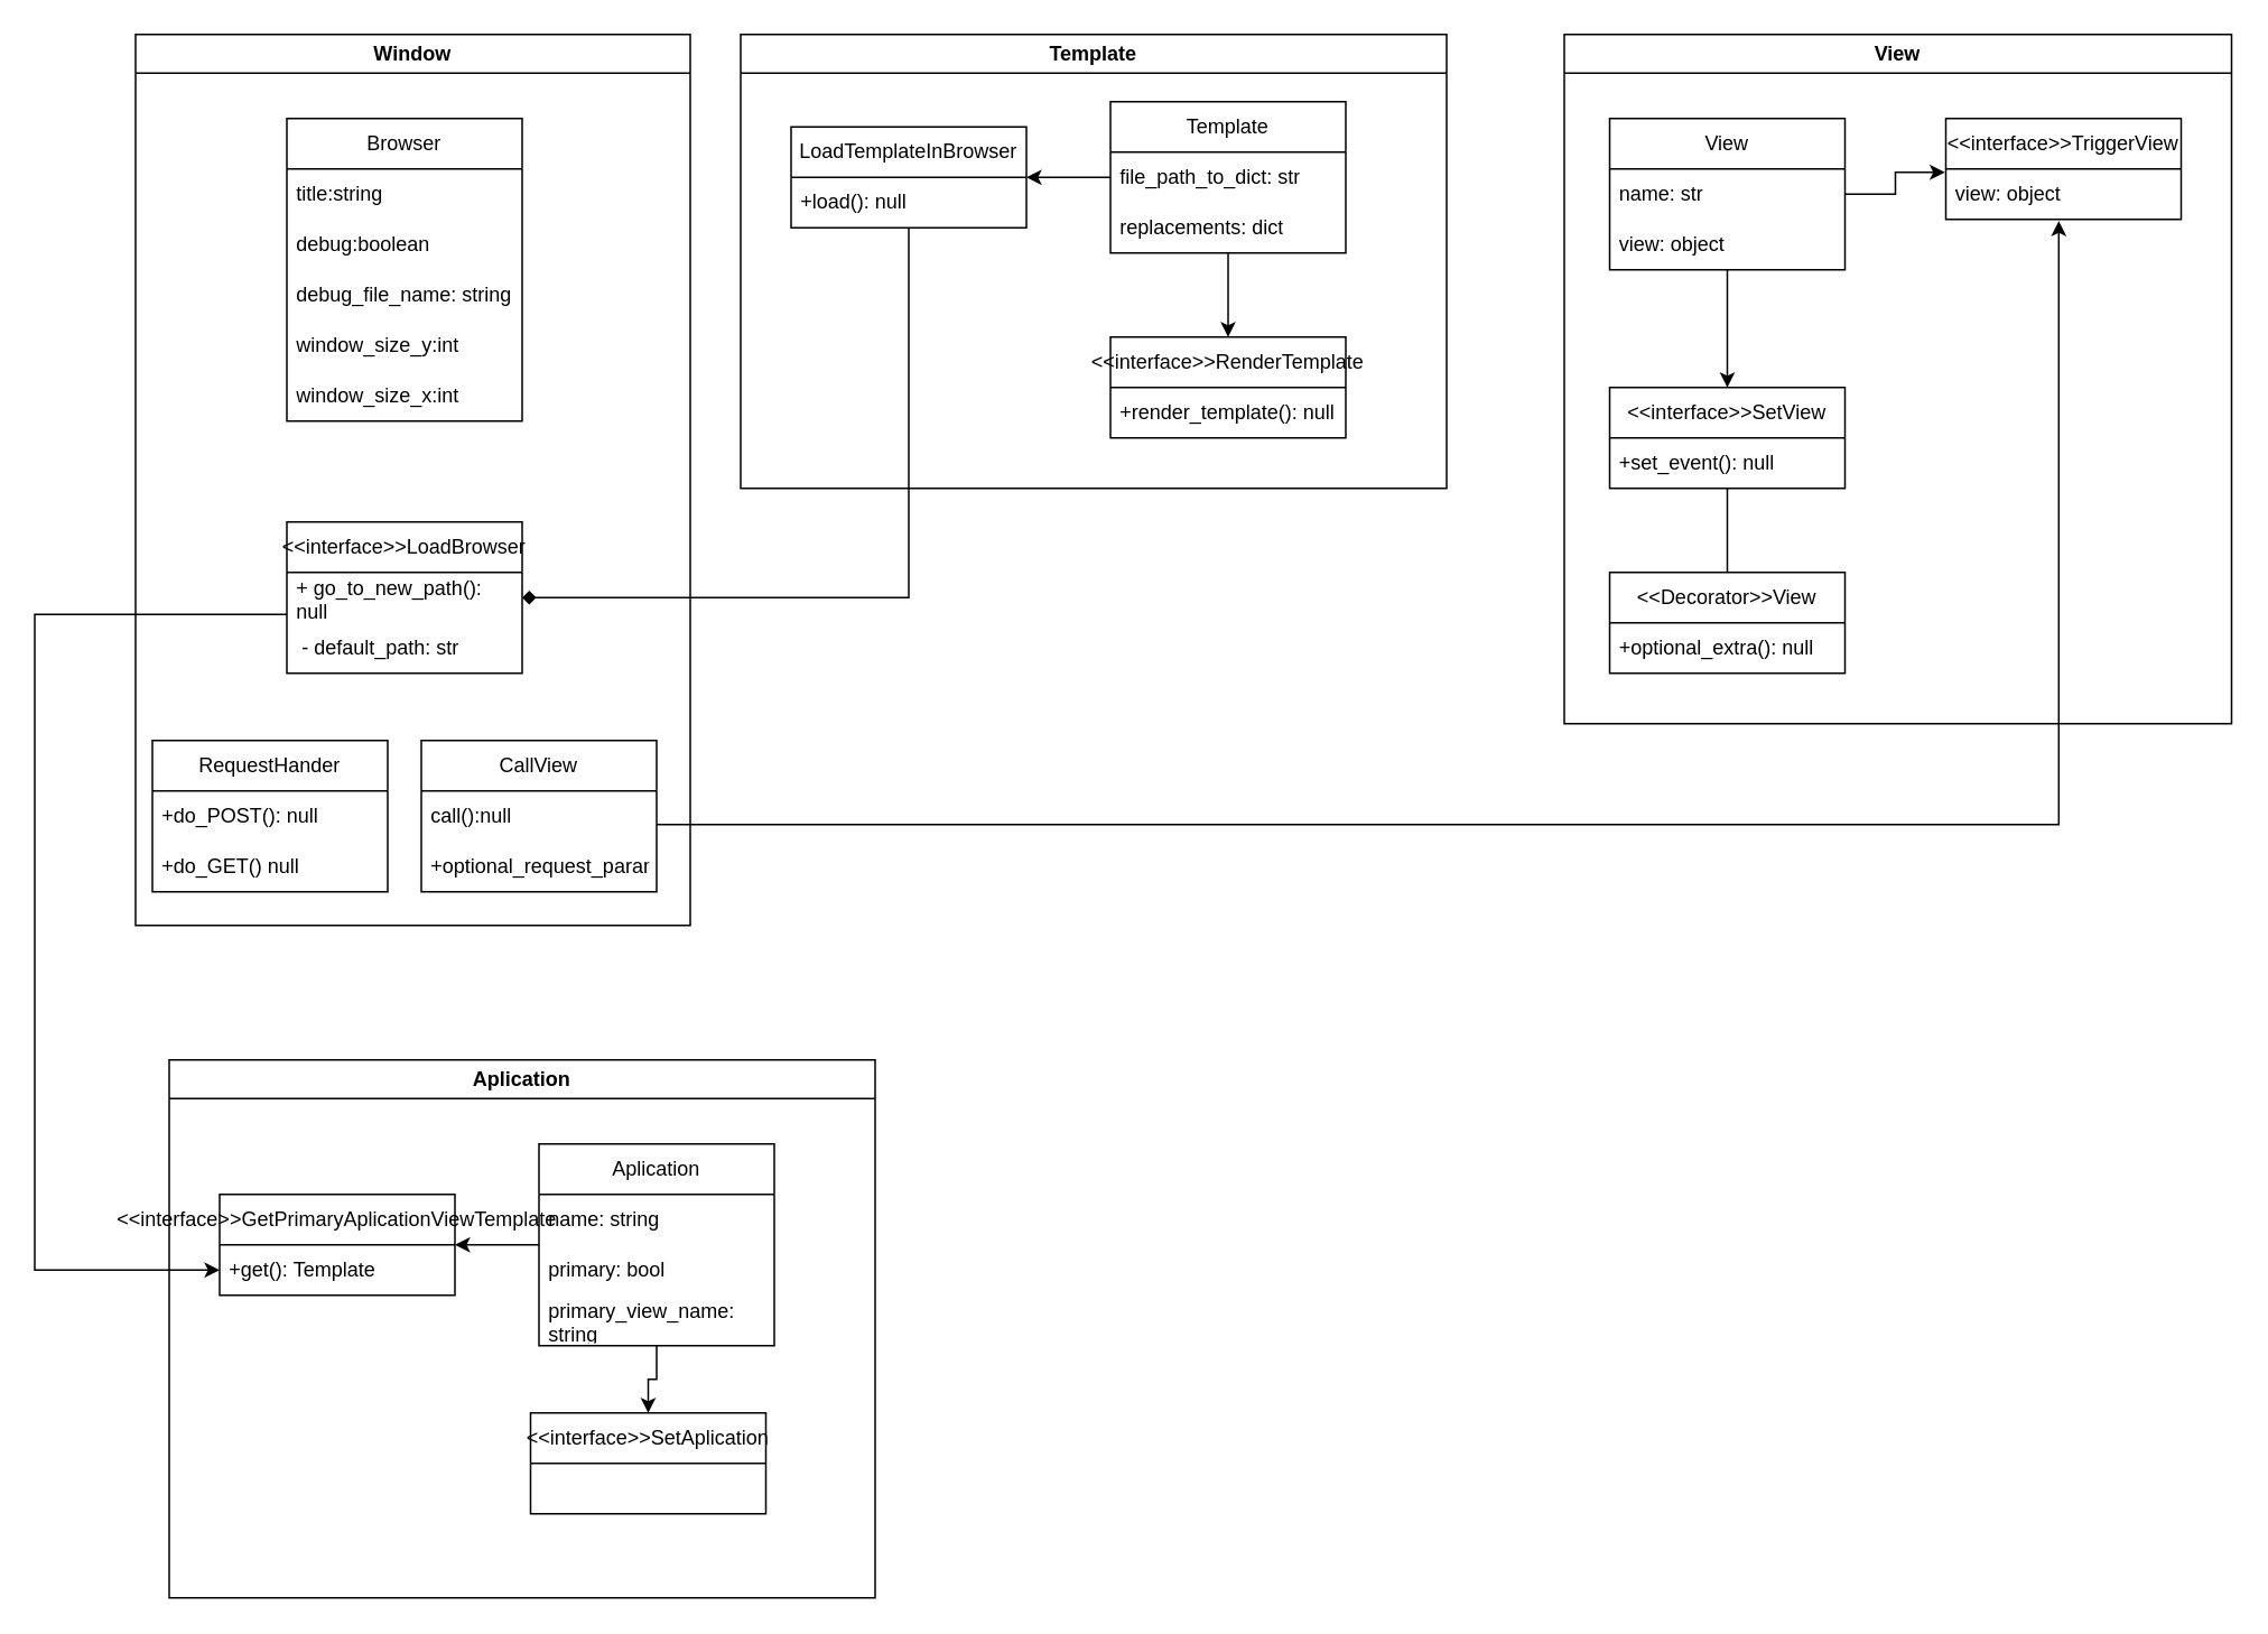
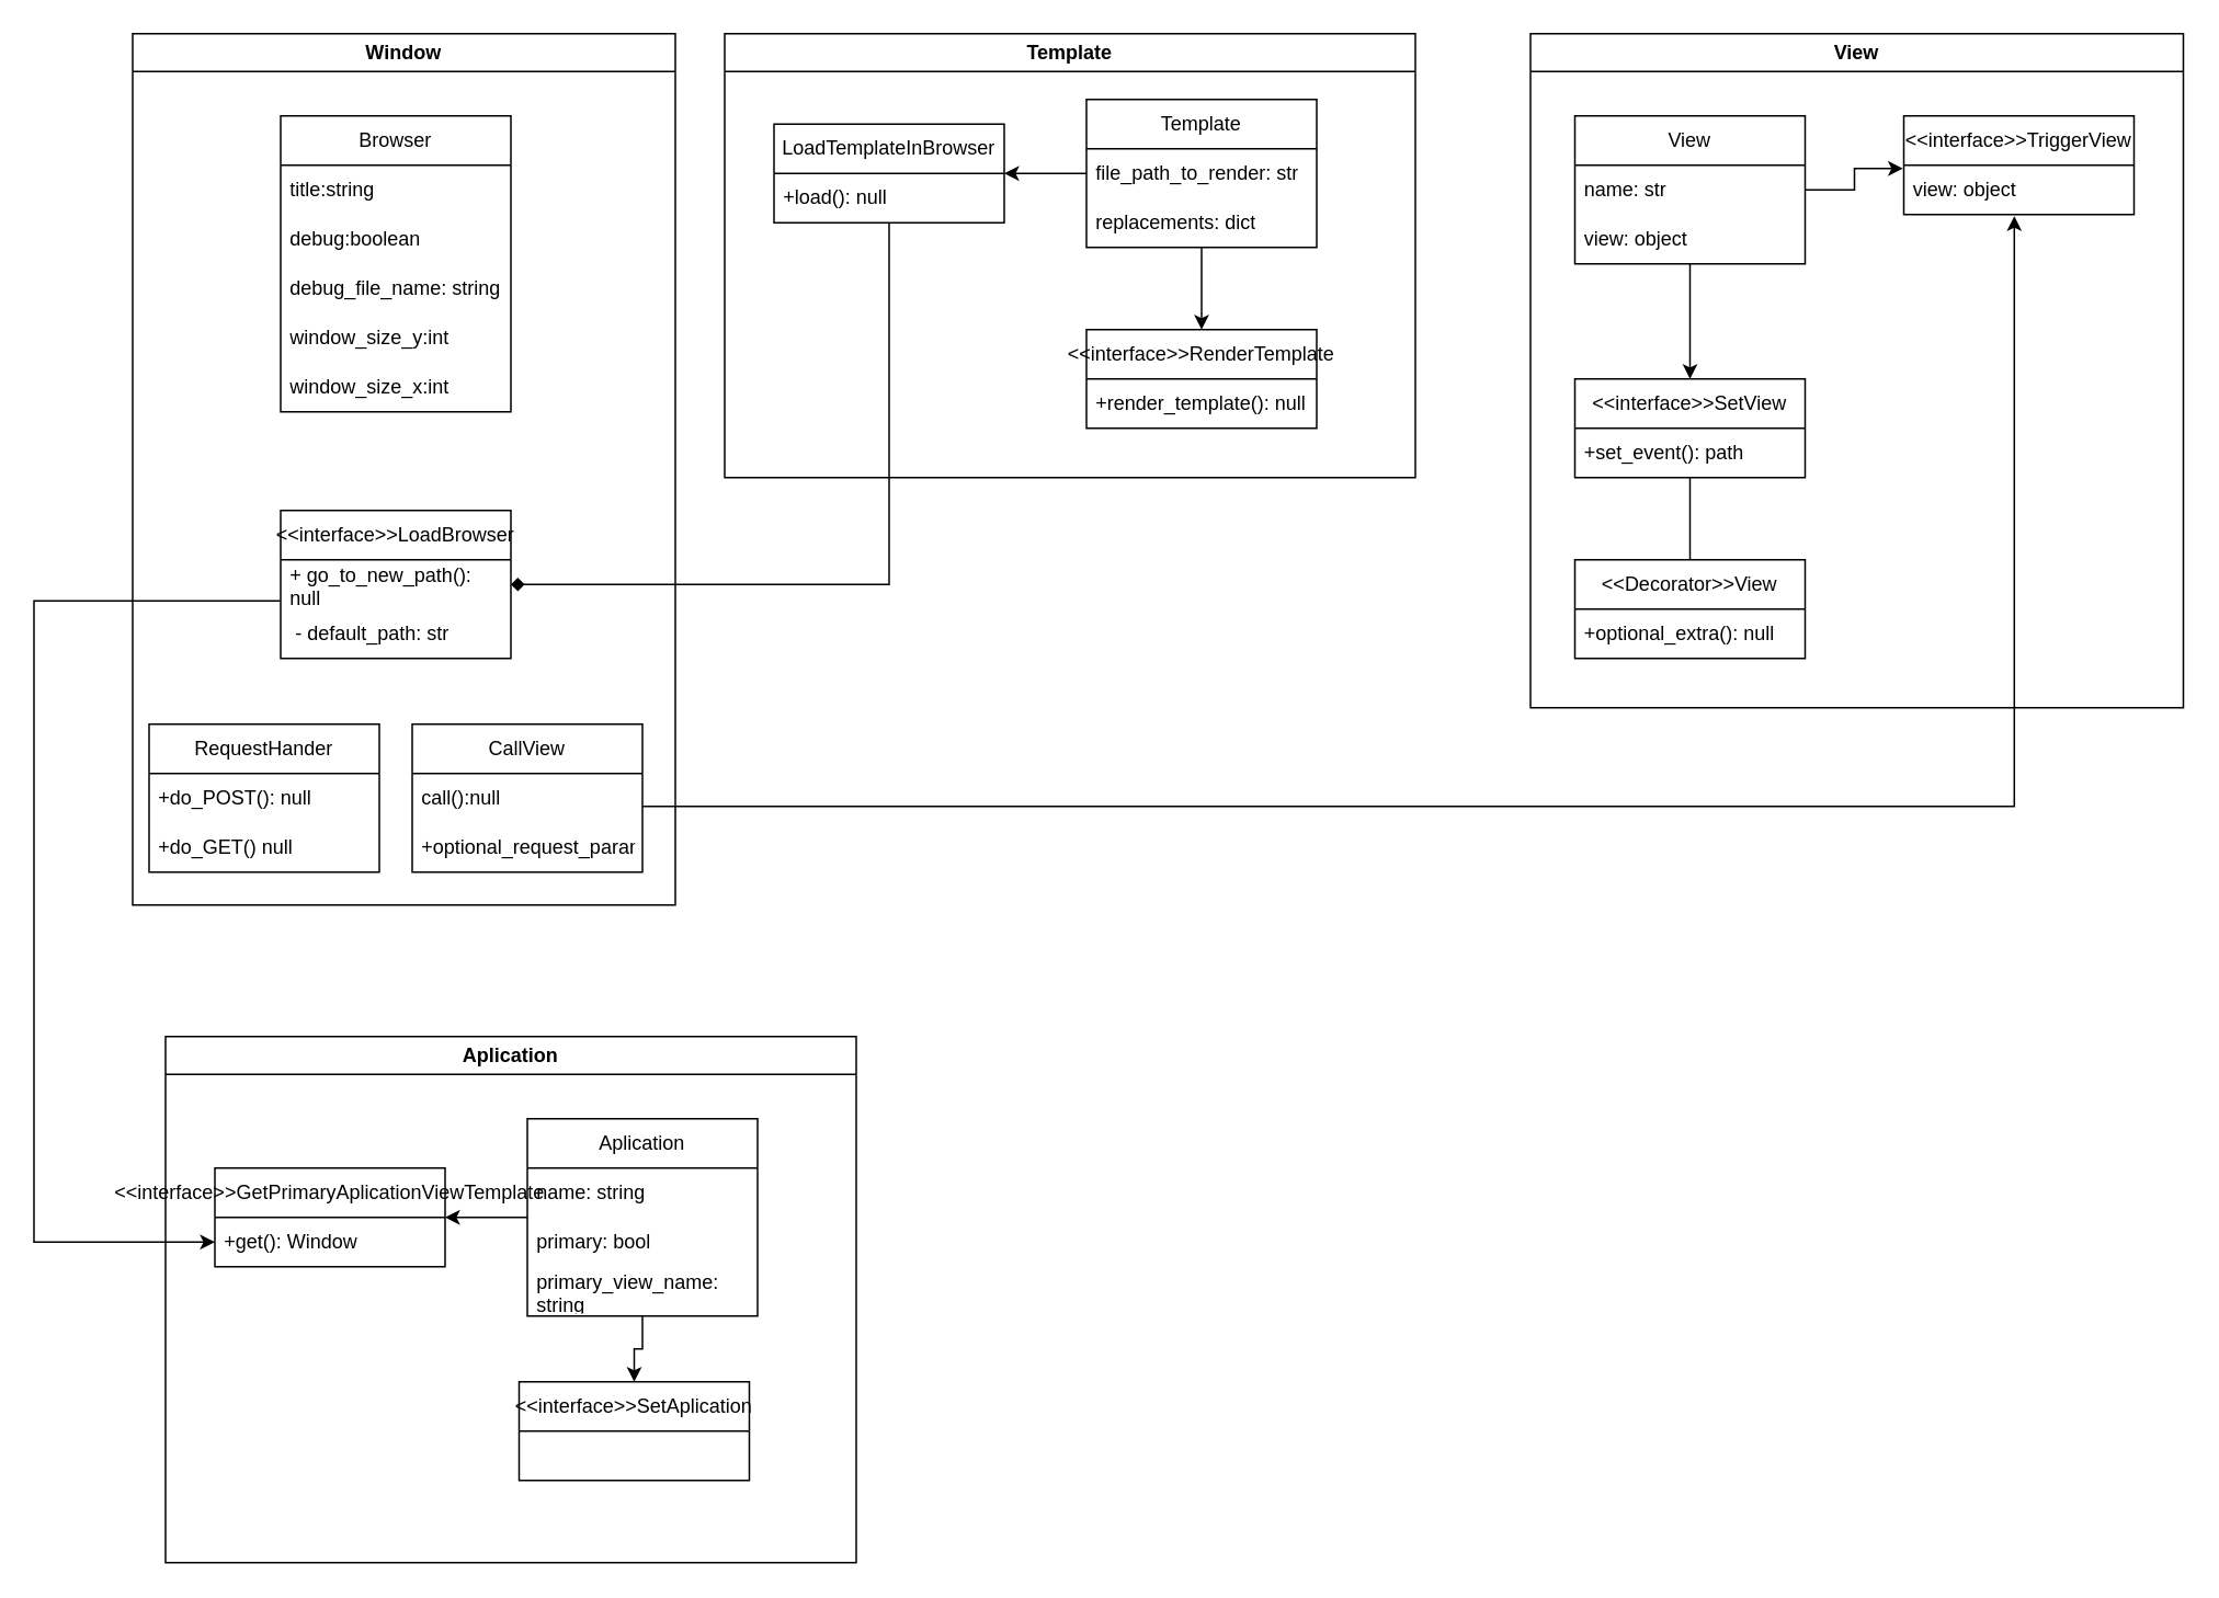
- <mxCell id="22" value="file_path_to_dict: str" style="text;strokeColor=none;fillColor=none;align=left;verticalAlign=middle;spacingLeft=4;spacingRight=4;overflow=hidden;points=[[0,0.5],[1,0.5]];portConstraint=eastwest;rotatable=0;whiteSpace=wrap;html=1;" vertex="1" parent="21"><mxGeometry y="30" width="140" height="30" as="geometry" /></mxCell>
+ <mxCell id="22" value="file_path_to_render: str" style="text;strokeColor=none;fillColor=none;align=left;verticalAlign=middle;spacingLeft=4;spacingRight=4;overflow=hidden;points=[[0,0.5],[1,0.5]];portConstraint=eastwest;rotatable=0;whiteSpace=wrap;html=1;" vertex="1" parent="21"><mxGeometry y="30" width="140" height="30" as="geometry" /></mxCell>
- <mxCell id="36" value="+set_event(): null" style="text;strokeColor=none;fillColor=none;align=left;verticalAlign=middle;spacingLeft=4;spacingRight=4;overflow=hidden;points=[[0,0.5],[1,0.5]];portConstraint=eastwest;rotatable=0;whiteSpace=wrap;html=1;" vertex="1" parent="35"><mxGeometry y="30" width="140" height="30" as="geometry" /></mxCell>
+ <mxCell id="36" value="+set_event(): path" style="text;strokeColor=none;fillColor=none;align=left;verticalAlign=middle;spacingLeft=4;spacingRight=4;overflow=hidden;points=[[0,0.5],[1,0.5]];portConstraint=eastwest;rotatable=0;whiteSpace=wrap;html=1;" vertex="1" parent="35"><mxGeometry y="30" width="140" height="30" as="geometry" /></mxCell>
- <mxCell id="51" value="+get():&amp;nbsp;Template" style="text;strokeColor=none;fillColor=none;align=left;verticalAlign=middle;spacingLeft=4;spacingRight=4;overflow=hidden;points=[[0,0.5],[1,0.5]];portConstraint=eastwest;rotatable=0;whiteSpace=wrap;html=1;" vertex="1" parent="50"><mxGeometry y="30" width="140" height="30" as="geometry" /></mxCell>
+ <mxCell id="51" value="+get():&amp;nbsp;Window" style="text;strokeColor=none;fillColor=none;align=left;verticalAlign=middle;spacingLeft=4;spacingRight=4;overflow=hidden;points=[[0,0.5],[1,0.5]];portConstraint=eastwest;rotatable=0;whiteSpace=wrap;html=1;" vertex="1" parent="50"><mxGeometry y="30" width="140" height="30" as="geometry" /></mxCell>
